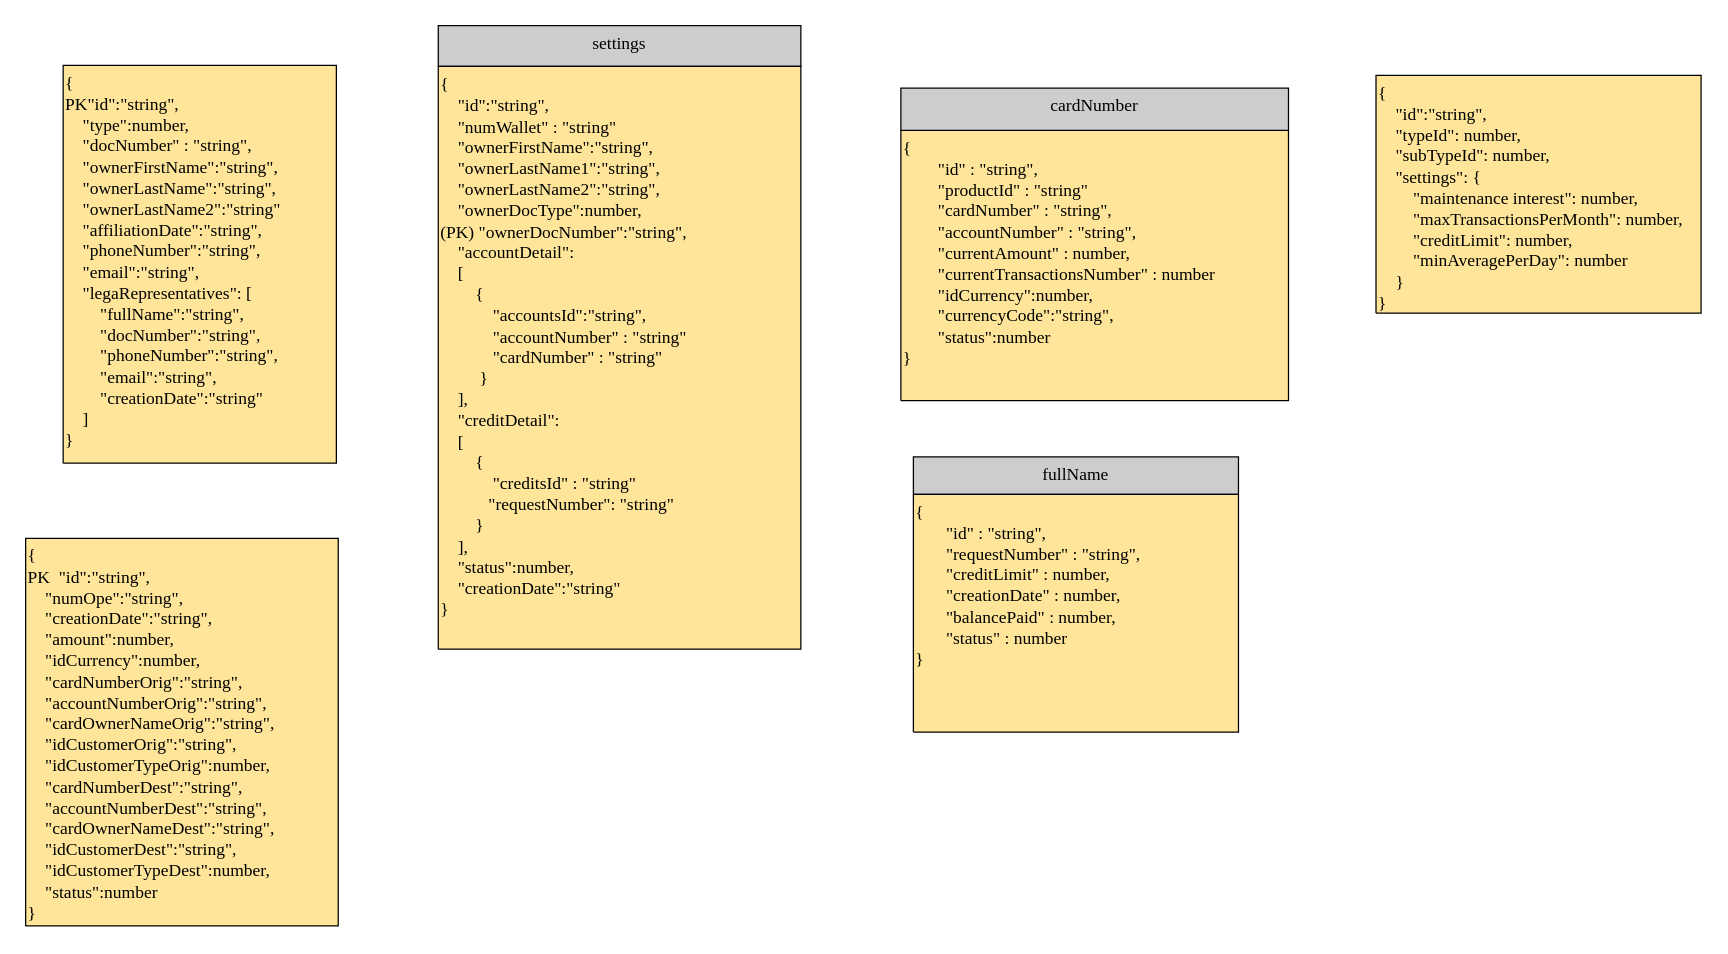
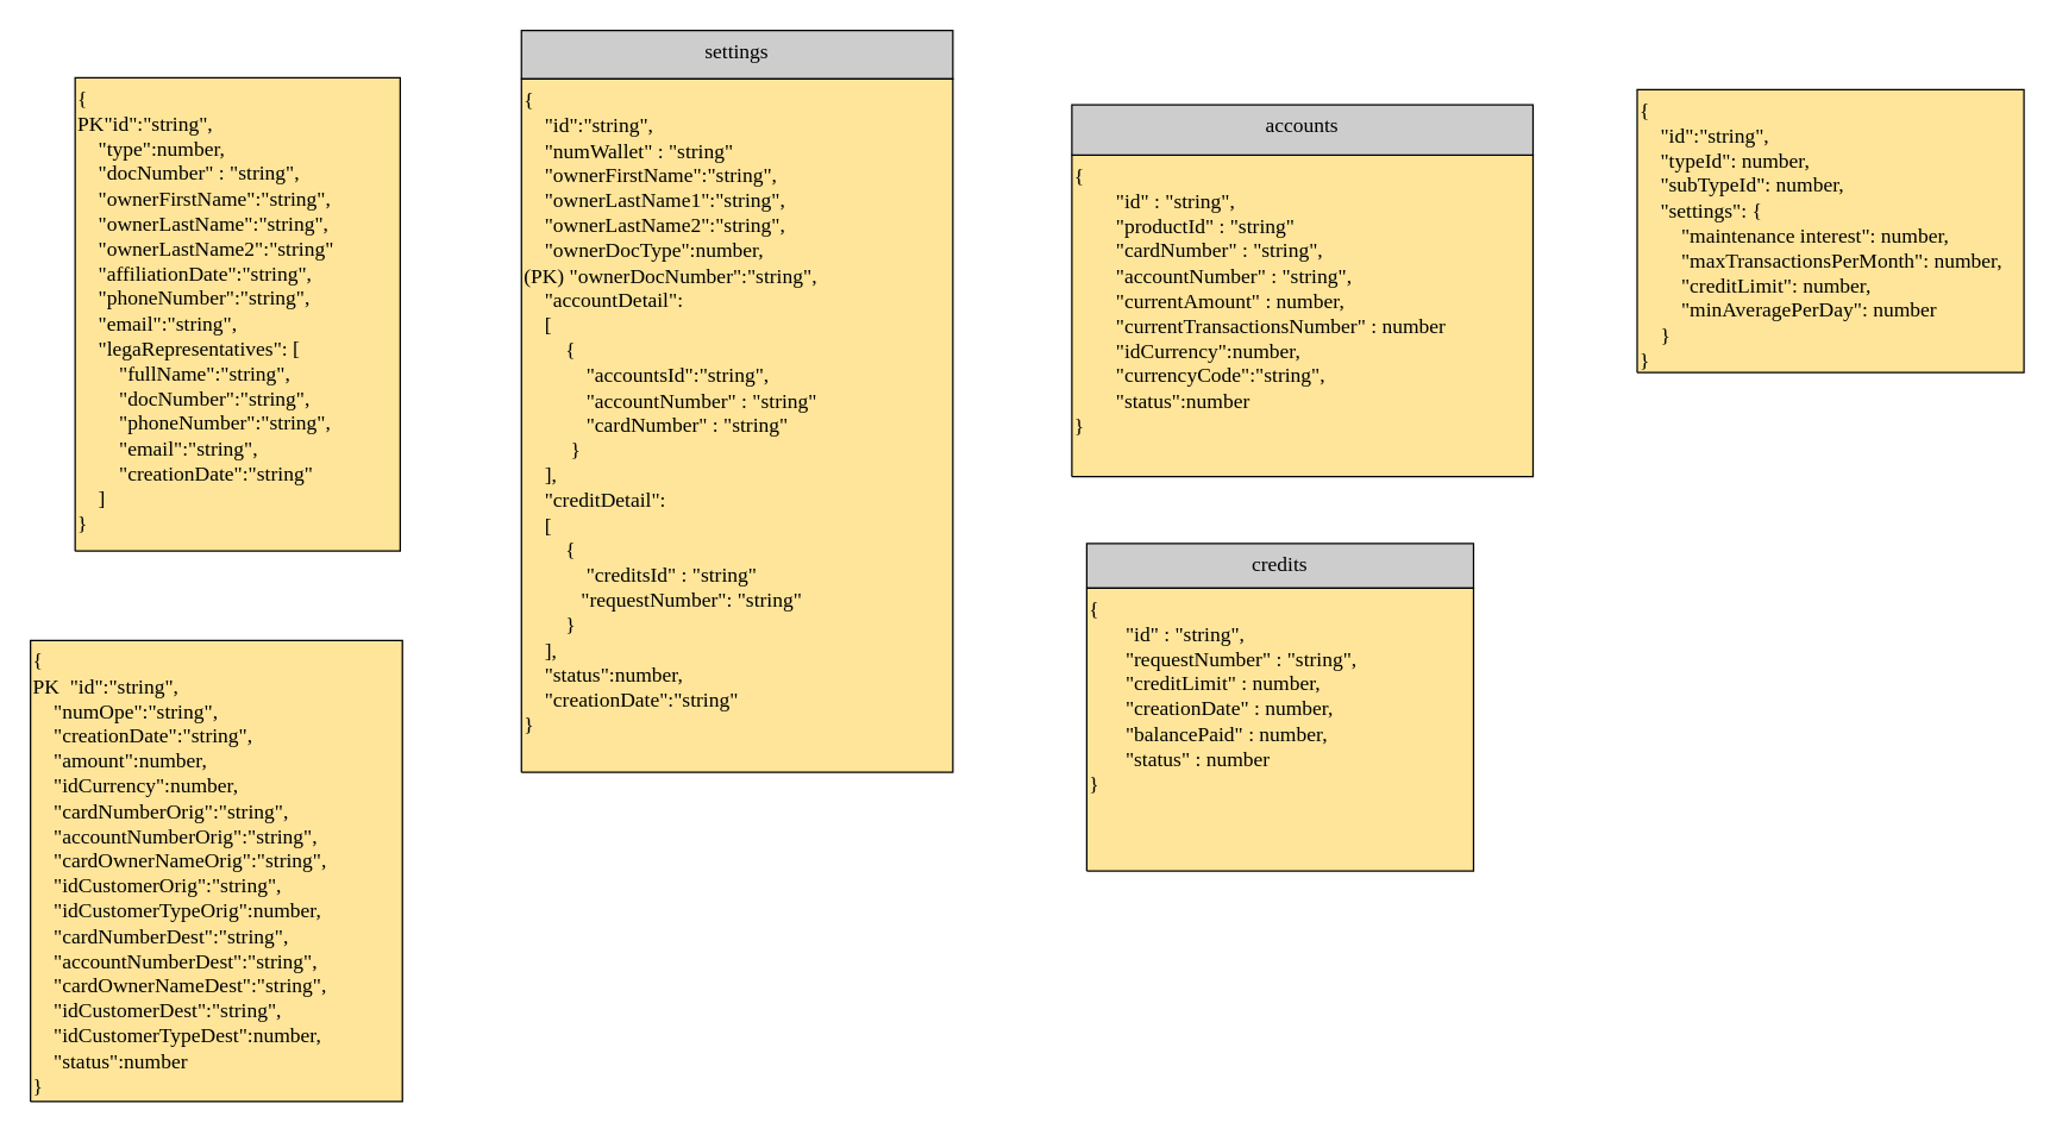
- <mxCell id="5" value="&lt;font style=&quot;font-size: 14px ; font-family: &amp;#34;calibri&amp;#34; ; color: #000000 ; direction: ltr ; letter-spacing: 0px ; line-height: 120% ; opacity: 1&quot;&gt;cardNumber&lt;br&gt;&lt;/font&gt;" style="verticalAlign=top;align=center;vsdxID=2169;fillColor=#CDCDCD;gradientColor=none;shape=stencil(nZBLDoAgDERP0z3SIyjew0SURgSD+Lu9kMZoXLhwN9O+tukAlrNpJg1SzDH4QW/URgNYgZTkjA4UkwJUgGXng+6DX1zLfmoymdXo17xh5zmRJ6Q42BWCfc2oJfdAr+Yv+AP9Cb7OJ3H/2JG1HNGz/84klThPVCc=);labelBackgroundColor=none;rounded=0;html=1;whiteSpace=wrap;" parent="4" vertex="1"><mxGeometry width="310" height="33.952" as="geometry" /></mxCell>
+ <mxCell id="5" value="&lt;font style=&quot;font-size: 14px ; font-family: &amp;#34;calibri&amp;#34; ; color: #000000 ; direction: ltr ; letter-spacing: 0px ; line-height: 120% ; opacity: 1&quot;&gt;accounts&lt;br&gt;&lt;/font&gt;" style="verticalAlign=top;align=center;vsdxID=2169;fillColor=#CDCDCD;gradientColor=none;shape=stencil(nZBLDoAgDERP0z3SIyjew0SURgSD+Lu9kMZoXLhwN9O+tukAlrNpJg1SzDH4QW/URgNYgZTkjA4UkwJUgGXng+6DX1zLfmoymdXo17xh5zmRJ6Q42BWCfc2oJfdAr+Yv+AP9Cb7OJ3H/2JG1HNGz/84klThPVCc=);labelBackgroundColor=none;rounded=0;html=1;whiteSpace=wrap;" parent="4" vertex="1"><mxGeometry width="310" height="33.952" as="geometry" /></mxCell>
- <mxCell id="8" value="&lt;font style=&quot;font-size: 14px ; font-family: &amp;#34;calibri&amp;#34; ; color: #000000 ; direction: ltr ; letter-spacing: 0px ; line-height: 120% ; opacity: 1&quot;&gt;fullName&lt;br&gt;&lt;/font&gt;" style="verticalAlign=top;align=center;vsdxID=2169;fillColor=#CDCDCD;gradientColor=none;shape=stencil(nZBLDoAgDERP0z3SIyjew0SURgSD+Lu9kMZoXLhwN9O+tukAlrNpJg1SzDH4QW/URgNYgZTkjA4UkwJUgGXng+6DX1zLfmoymdXo17xh5zmRJ6Q42BWCfc2oJfdAr+Yv+AP9Cb7OJ3H/2JG1HNGz/84klThPVCc=);labelBackgroundColor=none;rounded=0;html=1;whiteSpace=wrap;" parent="7" vertex="1"><mxGeometry width="260" height="29.858" as="geometry" /></mxCell>
+ <mxCell id="8" value="&lt;font style=&quot;font-size: 14px ; font-family: &amp;#34;calibri&amp;#34; ; color: #000000 ; direction: ltr ; letter-spacing: 0px ; line-height: 120% ; opacity: 1&quot;&gt;credits&lt;br&gt;&lt;/font&gt;" style="verticalAlign=top;align=center;vsdxID=2169;fillColor=#CDCDCD;gradientColor=none;shape=stencil(nZBLDoAgDERP0z3SIyjew0SURgSD+Lu9kMZoXLhwN9O+tukAlrNpJg1SzDH4QW/URgNYgZTkjA4UkwJUgGXng+6DX1zLfmoymdXo17xh5zmRJ6Q42BWCfc2oJfdAr+Yv+AP9Cb7OJ3H/2JG1HNGz/84klThPVCc=);labelBackgroundColor=none;rounded=0;html=1;whiteSpace=wrap;" parent="7" vertex="1"><mxGeometry width="260" height="29.858" as="geometry" /></mxCell>
